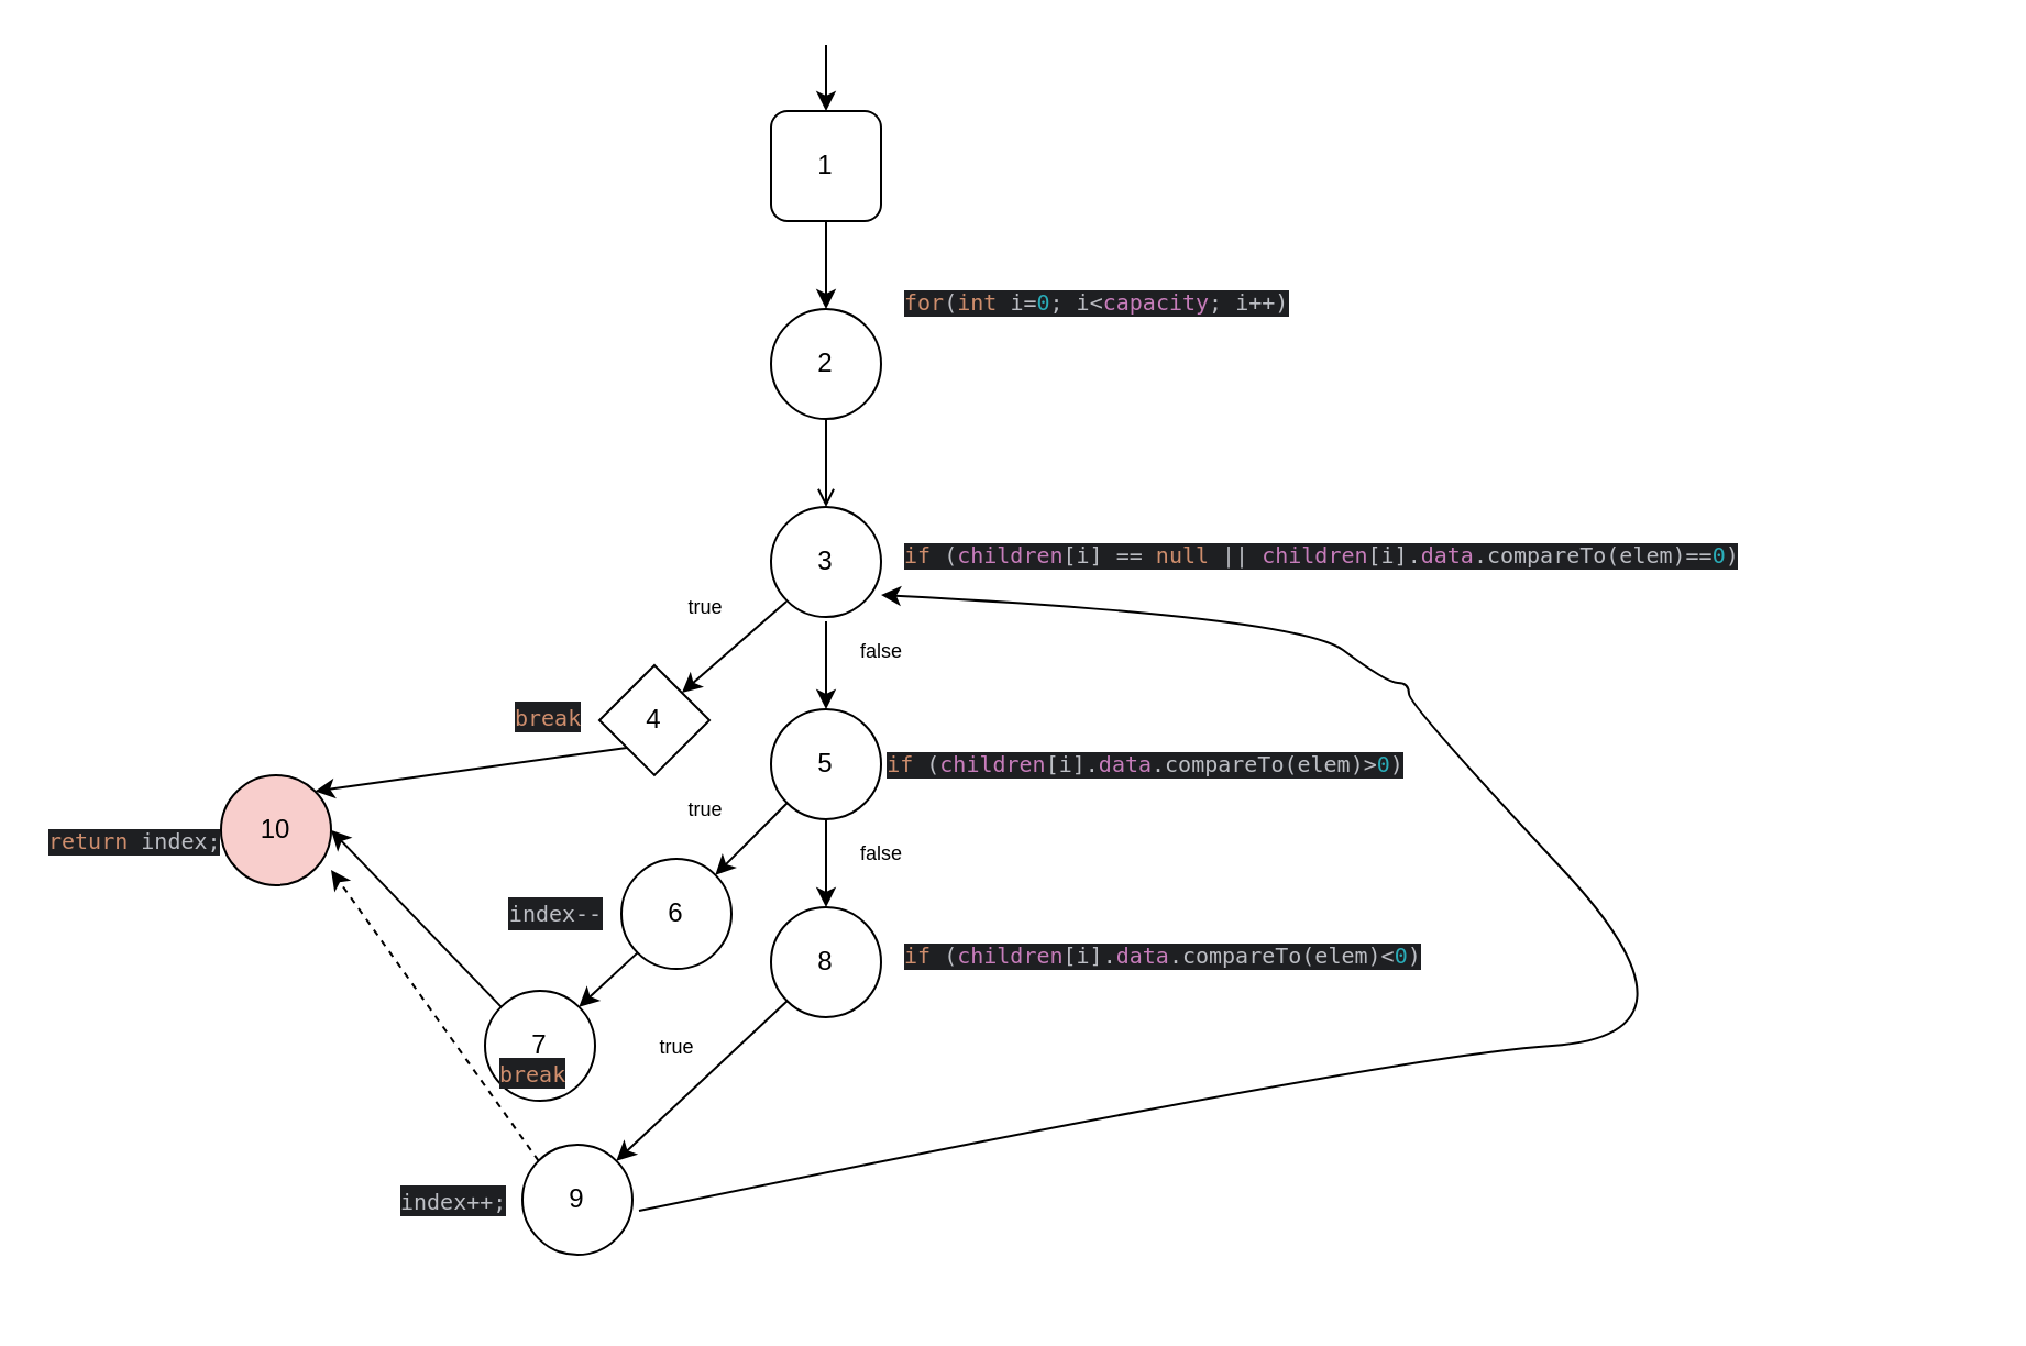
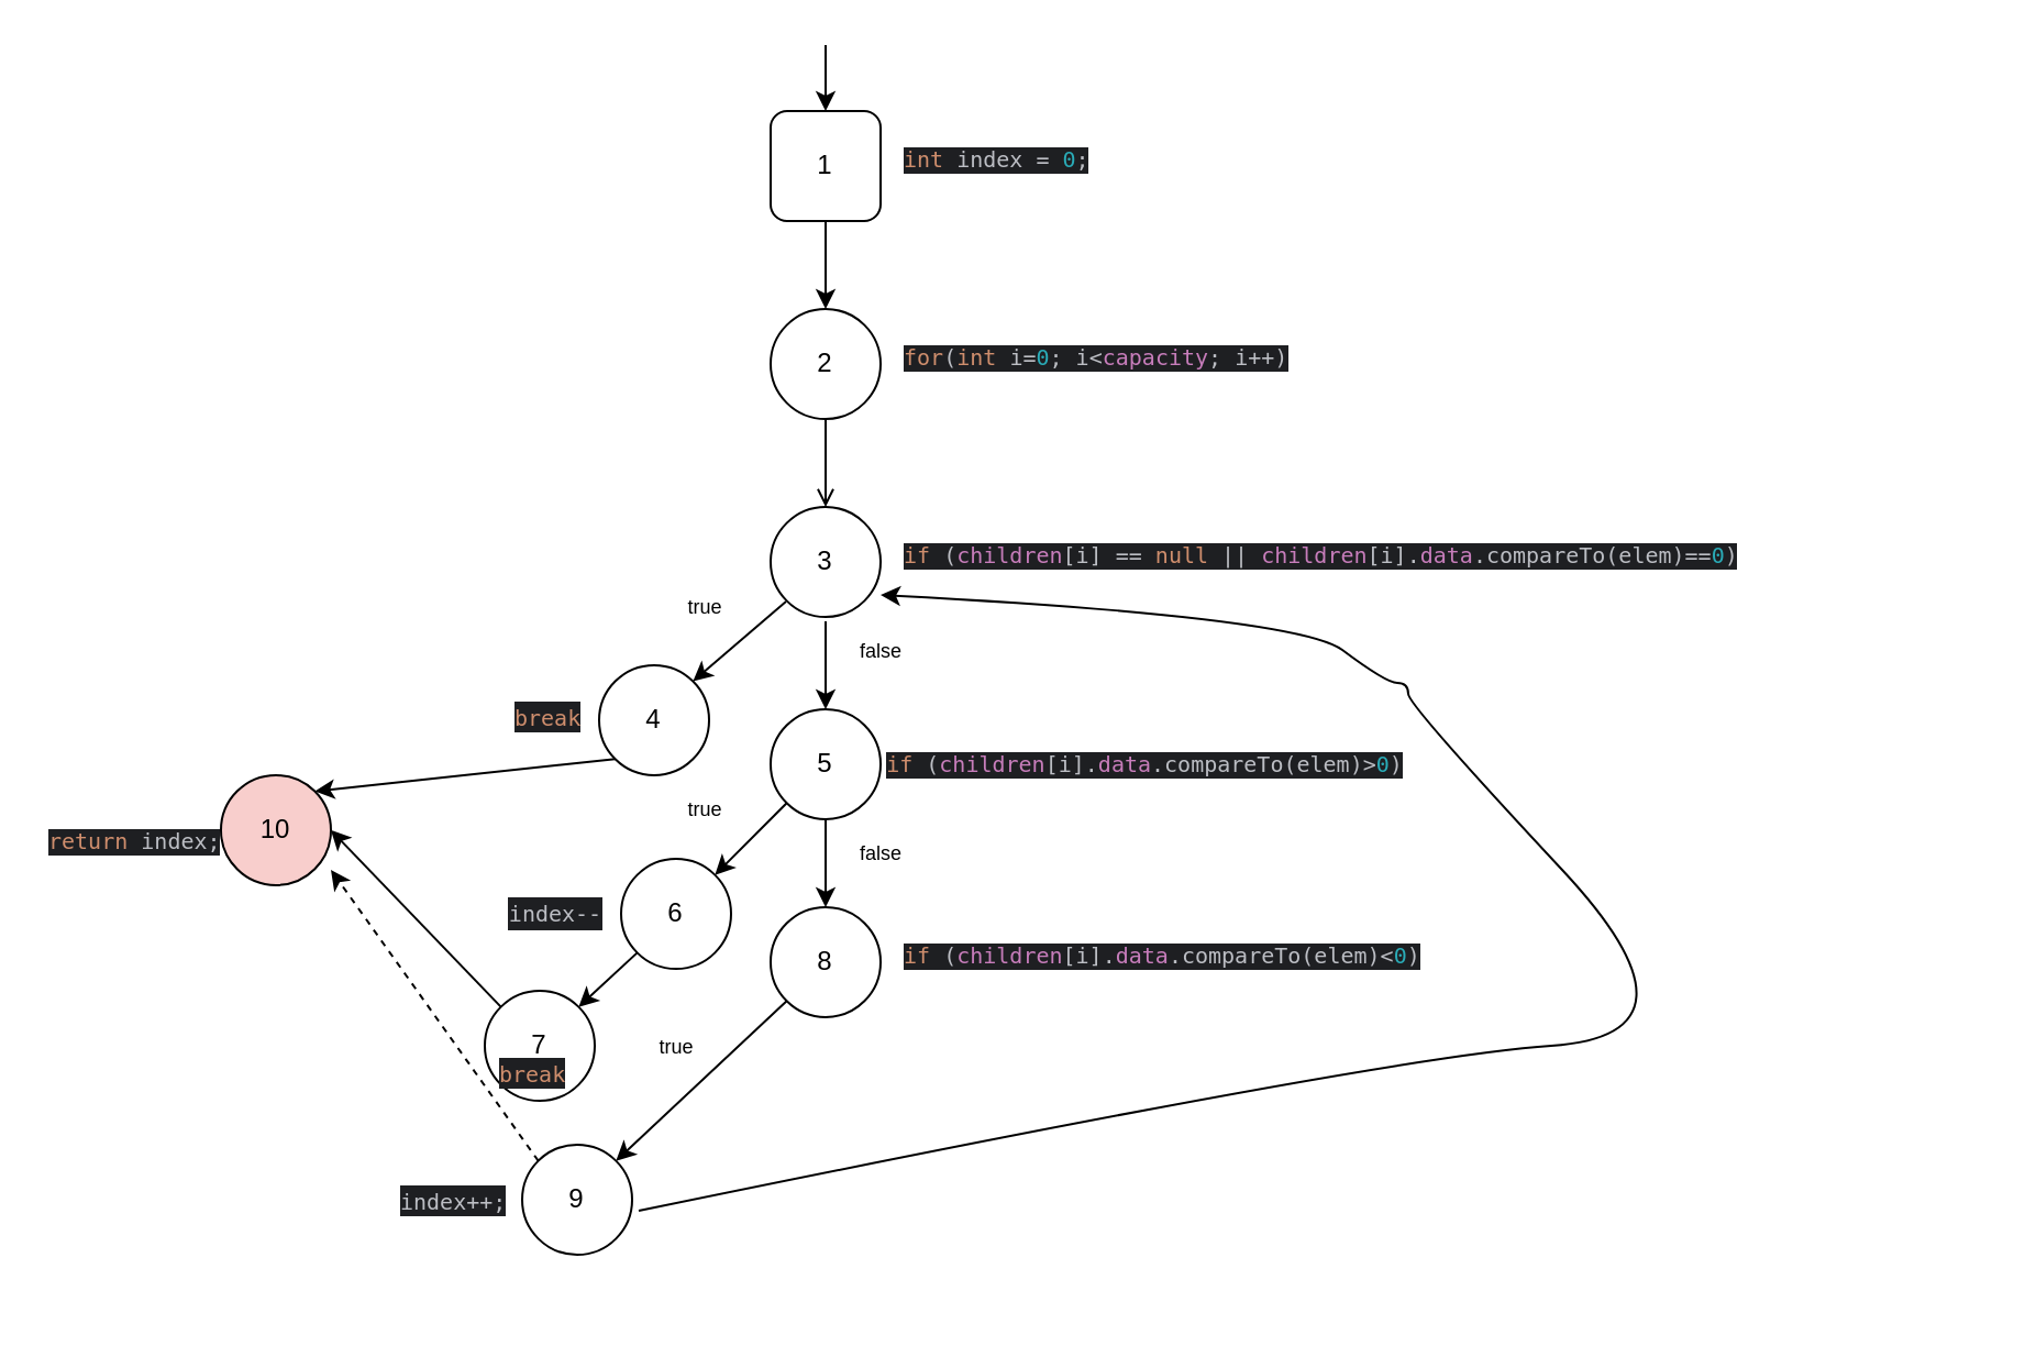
+ <mxCell id="6" value="&lt;div style=&quot;background-color: rgb(30, 31, 34); color: rgb(188, 190, 196); font-size: 10px;&quot;&gt;&lt;pre style=&quot;font-family: &amp;quot;JetBrains Mono&amp;quot;, monospace;&quot;&gt;&lt;span style=&quot;color:#cf8e6d;&quot;&gt;int &lt;/span&gt;index = &lt;span style=&quot;color:#2aacb8;&quot;&gt;0&lt;/span&gt;;&lt;/pre&gt;&lt;/div&gt;" style="text;whiteSpace=wrap;html=1;" vertex="1" parent="1"><mxGeometry x="409" y="50" width="81" height="40" as="geometry" /></mxCell>
- <mxCell id="7" value="&lt;div style=&quot;background-color: rgb(30, 31, 34); color: rgb(188, 190, 196); font-size: 10px;&quot;&gt;&lt;pre style=&quot;font-family: &amp;quot;JetBrains Mono&amp;quot;, monospace;&quot;&gt;&lt;span style=&quot;color:#cf8e6d;&quot;&gt;for&lt;/span&gt;(&lt;span style=&quot;color:#cf8e6d;&quot;&gt;int &lt;/span&gt;i=&lt;span style=&quot;color:#2aacb8;&quot;&gt;0&lt;/span&gt;; i&amp;lt;&lt;span style=&quot;color:#c77dbb;&quot;&gt;capacity&lt;/span&gt;; i++)&lt;/pre&gt;&lt;/div&gt;" style="text;whiteSpace=wrap;html=1;" vertex="1" parent="1"><mxGeometry x="409" y="115" width="170" height="40" as="geometry" /></mxCell>
+ <mxCell id="7" value="&lt;div style=&quot;background-color: rgb(30, 31, 34); color: rgb(188, 190, 196); font-size: 10px;&quot;&gt;&lt;pre style=&quot;font-family: &amp;quot;JetBrains Mono&amp;quot;, monospace;&quot;&gt;&lt;span style=&quot;color:#cf8e6d;&quot;&gt;for&lt;/span&gt;(&lt;span style=&quot;color:#cf8e6d;&quot;&gt;int &lt;/span&gt;i=&lt;span style=&quot;color:#2aacb8;&quot;&gt;0&lt;/span&gt;; i&amp;lt;&lt;span style=&quot;color:#c77dbb;&quot;&gt;capacity&lt;/span&gt;; i++)&lt;/pre&gt;&lt;/div&gt;" style="text;whiteSpace=wrap;html=1;" vertex="1" parent="1"><mxGeometry x="409" y="140" width="170" height="40" as="geometry" /></mxCell>
- <mxCell id="13" value="4" style="rhombus;whiteSpace=wrap;html=1;aspect=fixed;" vertex="1" parent="1"><mxGeometry x="272" y="301.96" width="50" height="50" as="geometry" /></mxCell>
+ <mxCell id="13" value="4" style="ellipse;whiteSpace=wrap;html=1;aspect=fixed;" vertex="1" parent="1"><mxGeometry x="272" y="301.96" width="50" height="50" as="geometry" /></mxCell>
